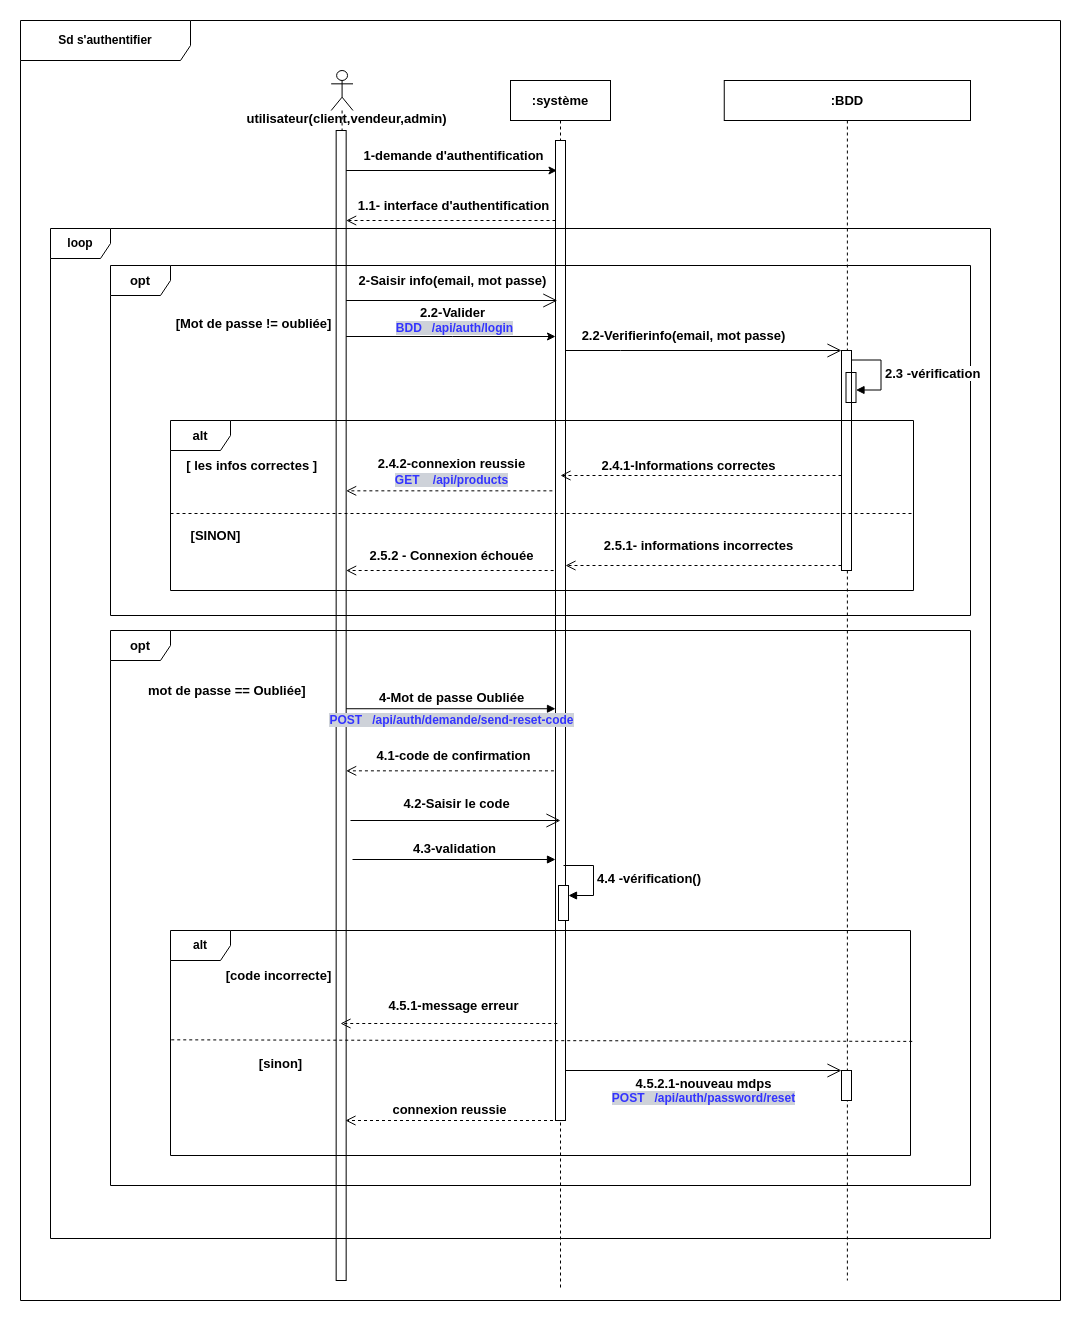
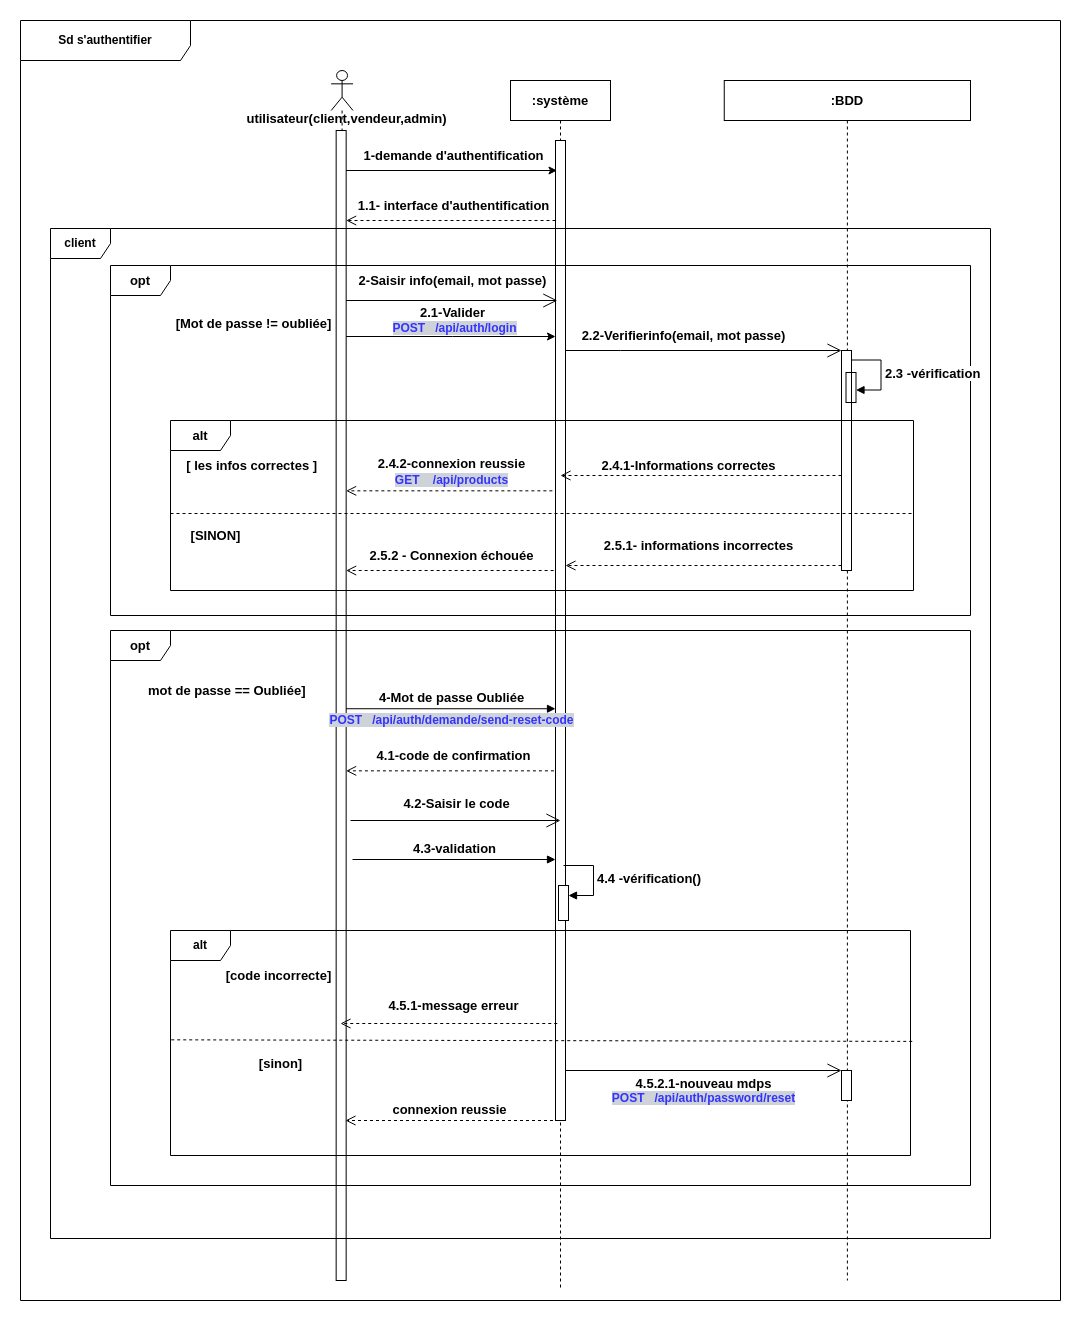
- <mxCell id="53" value="&lt;b&gt;loop&lt;/b&gt;" style="shape=umlFrame;whiteSpace=wrap;html=1;pointerEvents=0;" vertex="1" parent="1"><mxGeometry x="50" y="228" width="940" height="1010" as="geometry" /></mxCell>
+ <mxCell id="53" value="&lt;b&gt;client&lt;/b&gt;" style="shape=umlFrame;whiteSpace=wrap;html=1;pointerEvents=0;" vertex="1" parent="1"><mxGeometry x="50" y="228" width="940" height="1010" as="geometry" /></mxCell>
- <mxCell id="56" value="2.2-Valider&lt;div&gt;&lt;br&gt;&lt;/div&gt;" style="text;html=1;align=center;verticalAlign=middle;resizable=0;points=[];autosize=1;strokeColor=none;fillColor=none;fontStyle=1;fontSize=13;" vertex="1" parent="1"><mxGeometry x="406.87" y="300" width="90" height="40" as="geometry" /></mxCell>
+ <mxCell id="56" value="2.1-Valider&lt;div&gt;&lt;br&gt;&lt;/div&gt;" style="text;html=1;align=center;verticalAlign=middle;resizable=0;points=[];autosize=1;strokeColor=none;fillColor=none;fontStyle=1;fontSize=13;" vertex="1" parent="1"><mxGeometry x="406.87" y="300" width="90" height="40" as="geometry" /></mxCell>
- <mxCell id="58" value="&lt;span style=&quot;color: rgb(51, 51, 255); font-weight: 700; background-color: rgb(206, 210, 217);&quot;&gt;&lt;font&gt;BDD&amp;nbsp; &amp;nbsp;/api/auth/login&lt;/font&gt;&lt;/span&gt;" style="text;html=1;align=center;verticalAlign=middle;resizable=0;points=[];autosize=1;strokeColor=none;fillColor=none;" vertex="1" parent="1"><mxGeometry x="379" y="313" width="150" height="30" as="geometry" /></mxCell>
+ <mxCell id="58" value="&lt;span style=&quot;color: rgb(51, 51, 255); font-weight: 700; background-color: rgb(206, 210, 217);&quot;&gt;&lt;font&gt;POST&amp;nbsp; &amp;nbsp;/api/auth/login&lt;/font&gt;&lt;/span&gt;" style="text;html=1;align=center;verticalAlign=middle;resizable=0;points=[];autosize=1;strokeColor=none;fillColor=none;" vertex="1" parent="1"><mxGeometry x="379" y="313" width="150" height="30" as="geometry" /></mxCell>
